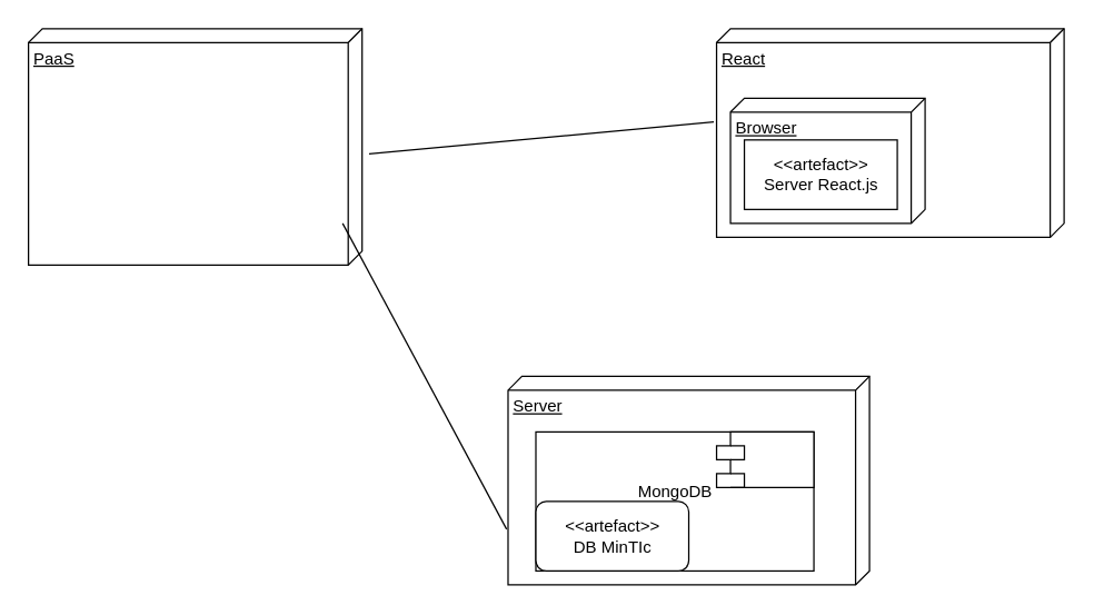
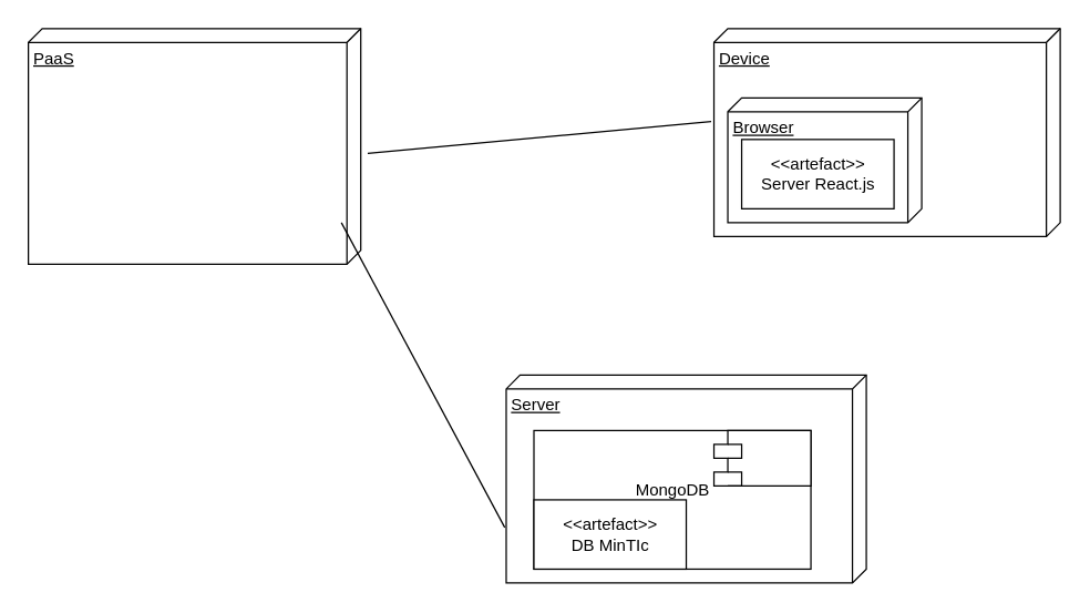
- <mxCell id="7" value="React" style="verticalAlign=top;align=left;spacingTop=8;spacingLeft=2;spacingRight=12;shape=cube;size=10;direction=south;fontStyle=4;html=1;" vertex="1" parent="1"><mxGeometry x="515" y="20" width="250" height="150" as="geometry" /></mxCell>
+ <mxCell id="7" value="Device" style="verticalAlign=top;align=left;spacingTop=8;spacingLeft=2;spacingRight=12;shape=cube;size=10;direction=south;fontStyle=4;html=1;" vertex="1" parent="1"><mxGeometry x="515" y="20" width="250" height="150" as="geometry" /></mxCell>
- <mxCell id="6" value="&amp;lt;&amp;lt;artefact&amp;gt;&amp;gt;&lt;br&gt;DB MinTIc" style="html=1;rounded=1;" vertex="1" parent="1"><mxGeometry x="385" y="360" width="110" height="50" as="geometry" /></mxCell>
+ <mxCell id="6" value="&amp;lt;&amp;lt;artefact&amp;gt;&amp;gt;&lt;br&gt;DB MinTIc" style="html=1;" vertex="1" parent="1"><mxGeometry x="385" y="360" width="110" height="50" as="geometry" /></mxCell>
